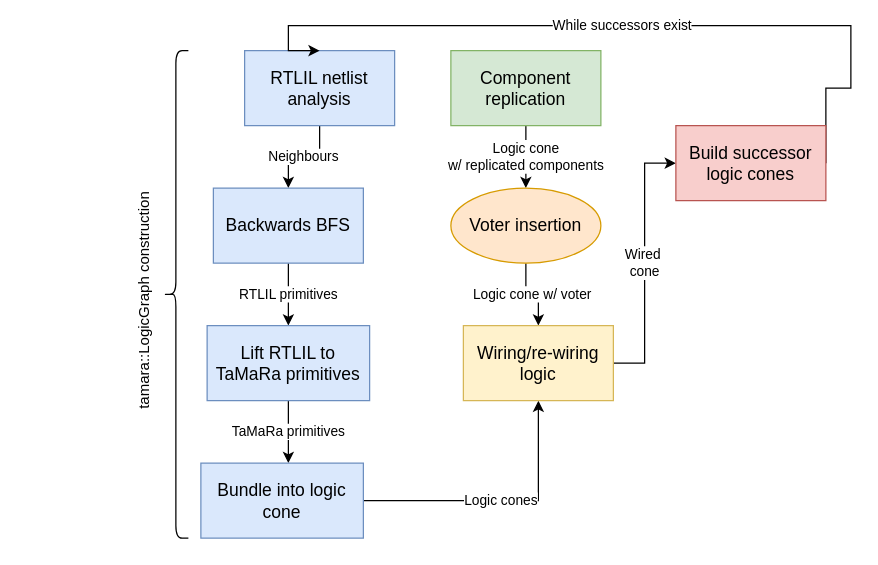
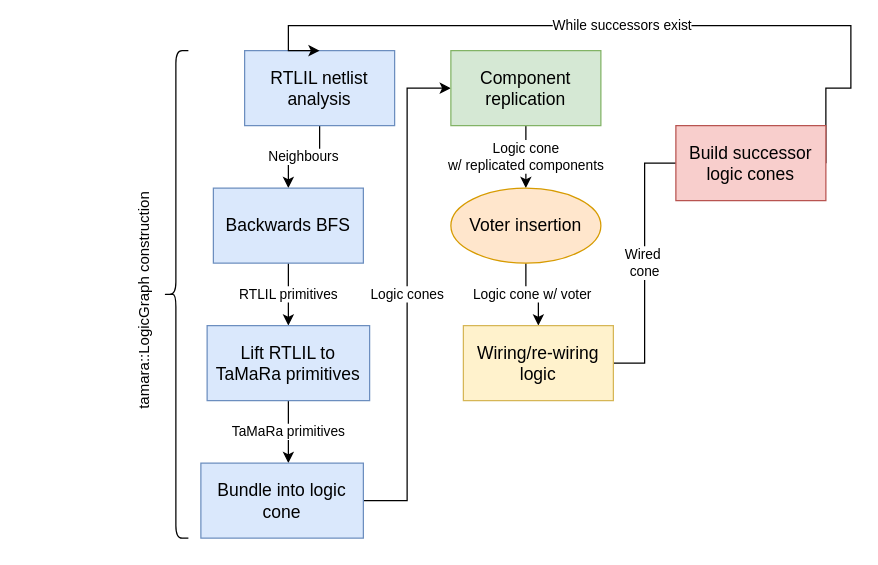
- <mxCell id="14" value="Wired&amp;nbsp;&lt;div&gt;cone&lt;/div&gt;" style="edgeStyle=orthogonalEdgeStyle;rounded=0;orthogonalLoop=1;jettySize=auto;html=1;exitX=1;exitY=0.5;exitDx=0;exitDy=0;entryX=0;entryY=0.5;entryDx=0;entryDy=0;" edge="1" parent="1" source="15" target="17"><mxGeometry relative="1" as="geometry" /></mxCell>
+ <mxCell id="14" value="Wired&amp;nbsp;&lt;div&gt;cone&lt;/div&gt;" style="edgeStyle=orthogonalEdgeStyle;rounded=0;orthogonalLoop=1;jettySize=auto;html=1;exitX=1;exitY=0.5;exitDx=0;exitDy=0;entryX=0;entryY=0.5;entryDx=0;entryDy=0;endArrow=none;" edge="1" parent="1" source="15" target="17"><mxGeometry relative="1" as="geometry" /></mxCell>
- <mxCell id="8" value="Logic cones" style="edgeStyle=orthogonalEdgeStyle;rounded=0;orthogonalLoop=1;jettySize=auto;html=1;exitX=1;exitY=0.5;exitDx=0;exitDy=0;" edge="1" parent="1" source="9" target="15"><mxGeometry relative="1" as="geometry" /></mxCell>
+ <mxCell id="8" value="Logic cones" style="edgeStyle=orthogonalEdgeStyle;rounded=0;orthogonalLoop=1;jettySize=auto;html=1;exitX=1;exitY=0.5;exitDx=0;exitDy=0;entryX=0;entryY=0.5;entryDx=0;entryDy=0;" edge="1" parent="1" source="9" target="11"><mxGeometry relative="1" as="geometry" /></mxCell>
